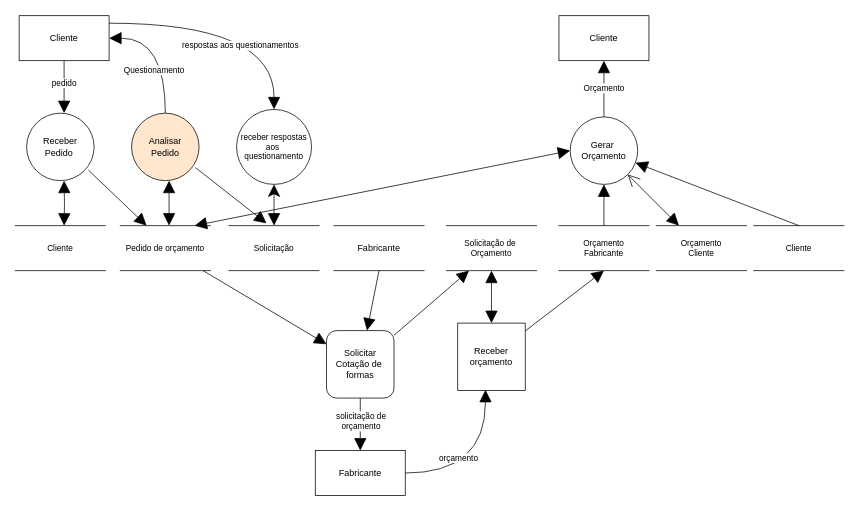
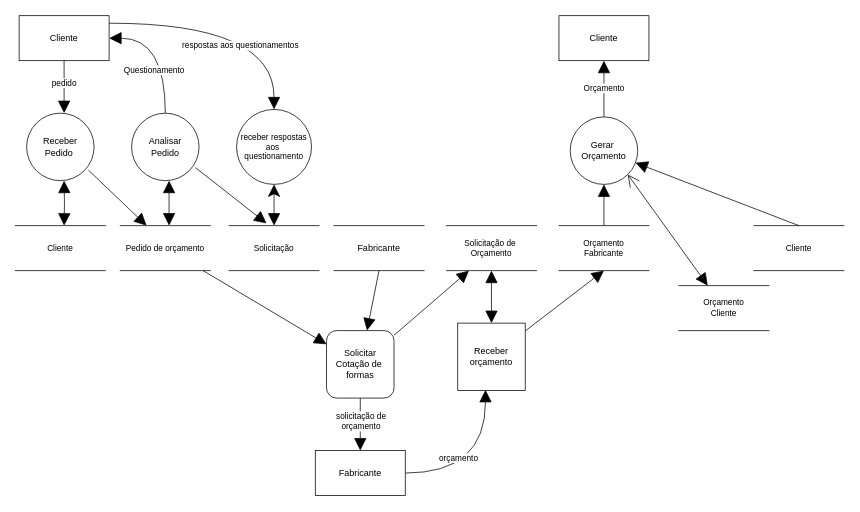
- <mxCell id="4" value="Analisar&lt;br&gt;Pedido" style="ellipse;whiteSpace=wrap;html=1;aspect=fixed;fillColor=#ffe6cc;" parent="1" vertex="1"><mxGeometry x="175" y="150" width="90" height="90" as="geometry" /></mxCell>
+ <mxCell id="4" value="Analisar&lt;br&gt;Pedido" style="ellipse;whiteSpace=wrap;html=1;aspect=fixed;" parent="1" vertex="1"><mxGeometry x="175" y="150" width="90" height="90" as="geometry" /></mxCell>
- <mxCell id="12" style="rounded=0;orthogonalLoop=1;jettySize=auto;html=1;entryX=0;entryY=0.5;entryDx=0;entryDy=0;startArrow=block;startFill=1;endArrow=block;endFill=1;fontSize=11;exitX=0.825;exitY=0;exitDx=0;exitDy=0;exitPerimeter=0;strokeWidth=1;endSize=14;startSize=14;" parent="1" source="13" target="18" edge="1"><mxGeometry relative="1" as="geometry"><Array as="points" /></mxGeometry></mxCell>
- <mxCell id="35" value="Orçamento&lt;br&gt;Cliente" style="shape=partialRectangle;whiteSpace=wrap;html=1;left=0;right=0;fillColor=none;fontSize=11;" parent="1" vertex="1"><mxGeometry x="875" y="300" width="120" height="60" as="geometry" /></mxCell>
+ <mxCell id="35" value="Orçamento&lt;br&gt;Cliente" style="shape=partialRectangle;whiteSpace=wrap;html=1;left=0;right=0;fillColor=none;fontSize=11;" parent="1" vertex="1"><mxGeometry x="905" y="380" width="120" height="60" as="geometry" /></mxCell>
